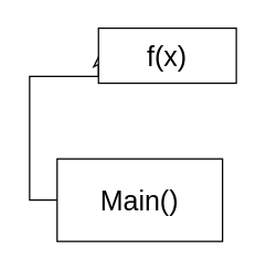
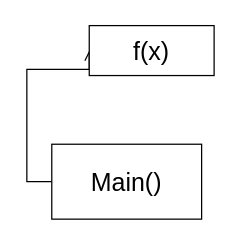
- <mxCell id="2" style="edgeStyle=orthogonalEdgeStyle;rounded=0;orthogonalLoop=1;jettySize=auto;html=1;entryX=0;entryY=0.5;entryDx=0;entryDy=0;endArrow=classic;endFill=0;" edge="1" parent="1" source="3" target="4"><mxGeometry relative="1" as="geometry"><Array as="points"><mxPoint x="20.97" y="145" /><mxPoint x="20.97" y="55" /></Array></mxGeometry></mxCell>
+ <mxCell id="2" style="edgeStyle=orthogonalEdgeStyle;rounded=0;orthogonalLoop=1;jettySize=auto;html=1;entryX=0;entryY=0.5;entryDx=0;entryDy=0;endArrow=open;endFill=0;" edge="1" parent="1" source="3" target="4"><mxGeometry relative="1" as="geometry"><Array as="points"><mxPoint x="20.97" y="145" /><mxPoint x="20.97" y="55" /></Array></mxGeometry></mxCell>
